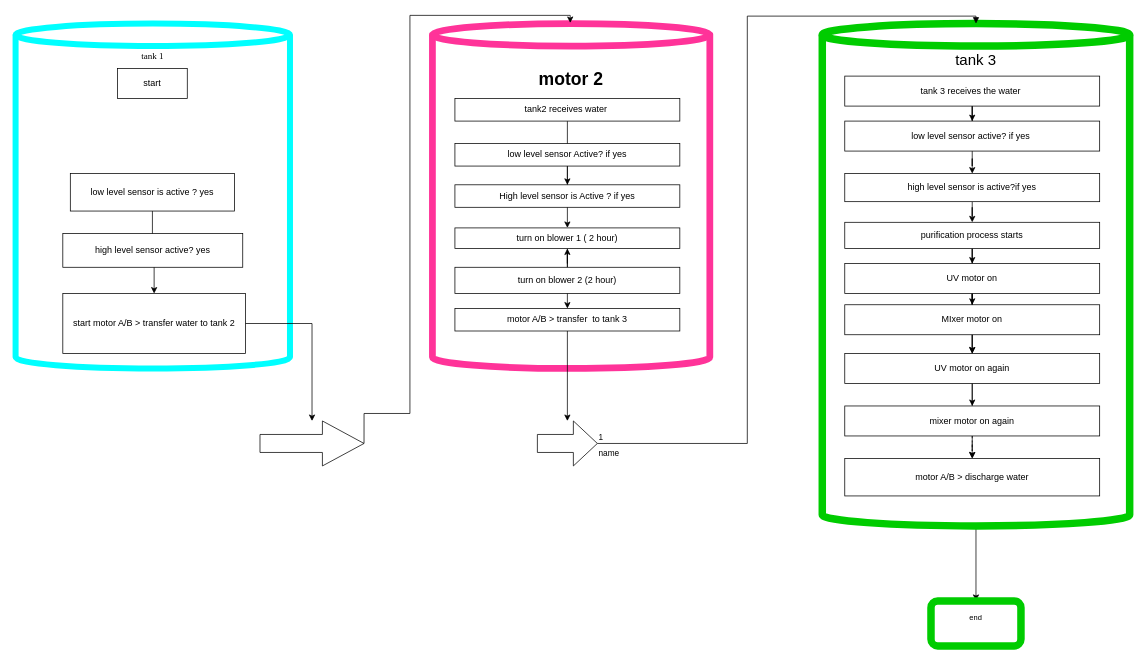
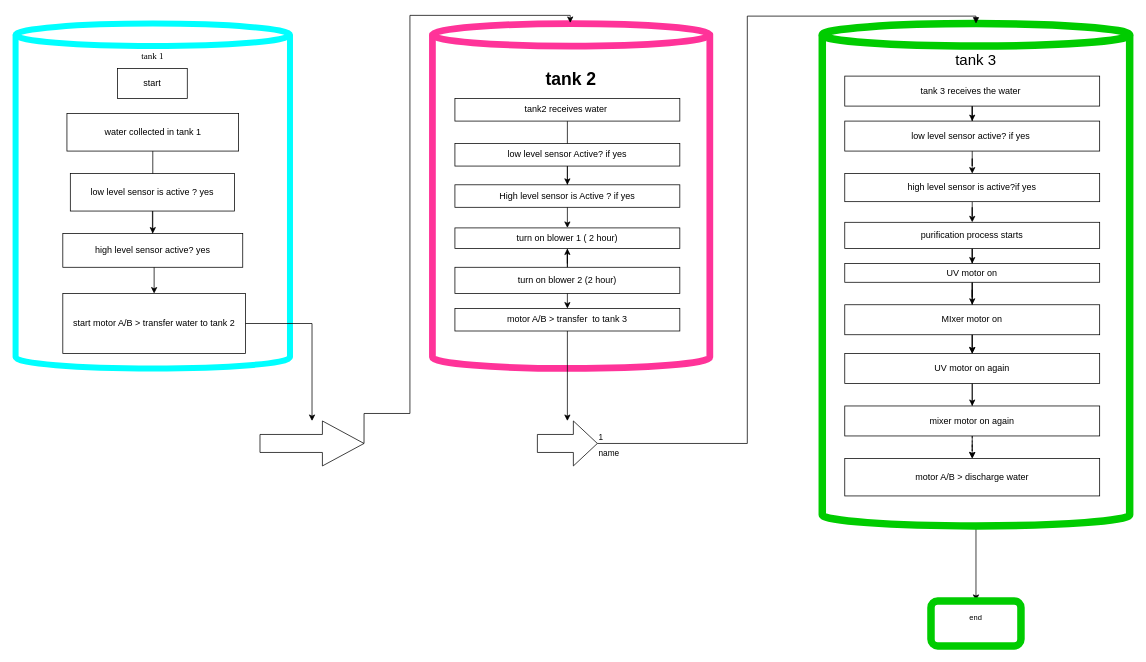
- <mxCell id="2" value="&lt;h3&gt;motor 2&lt;/h3&gt;" style="shape=cylinder3;whiteSpace=wrap;html=1;boundedLbl=1;backgroundOutline=1;size=15;fontSize=20;verticalAlign=top;perimeterSpacing=11;strokeWidth=9;strokeColor=#FF3399;" vertex="1" parent="1"><mxGeometry x="576" y="31" width="370" height="460" as="geometry" /></mxCell>
+ <mxCell id="2" value="&lt;h3&gt;tank 2&lt;/h3&gt;" style="shape=cylinder3;whiteSpace=wrap;html=1;boundedLbl=1;backgroundOutline=1;size=15;fontSize=20;verticalAlign=top;perimeterSpacing=11;strokeWidth=9;strokeColor=#FF3399;" vertex="1" parent="1"><mxGeometry x="576" y="31" width="370" height="460" as="geometry" /></mxCell>
+ <mxCell id="9" value="water collected in tank 1" style="rounded=0;whiteSpace=wrap;html=1;" vertex="1" parent="1"><mxGeometry x="88.5" y="151" width="229" height="50" as="geometry" /></mxCell>
+ <mxCell id="8" value="" style="edgeStyle=orthogonalEdgeStyle;rounded=0;orthogonalLoop=1;jettySize=auto;html=1;" edge="1" parent="1" source="9" target="12"><mxGeometry relative="1" as="geometry" /></mxCell>
- <mxCell id="42" value="UV motor on" style="rounded=0;whiteSpace=wrap;html=1;" vertex="1" parent="1"><mxGeometry x="1126" y="351" width="340" height="40" as="geometry" /></mxCell>
+ <mxCell id="42" value="UV motor on" style="rounded=0;whiteSpace=wrap;html=1;" vertex="1" parent="1"><mxGeometry x="1126" y="351" width="340" height="25" as="geometry" /></mxCell>
